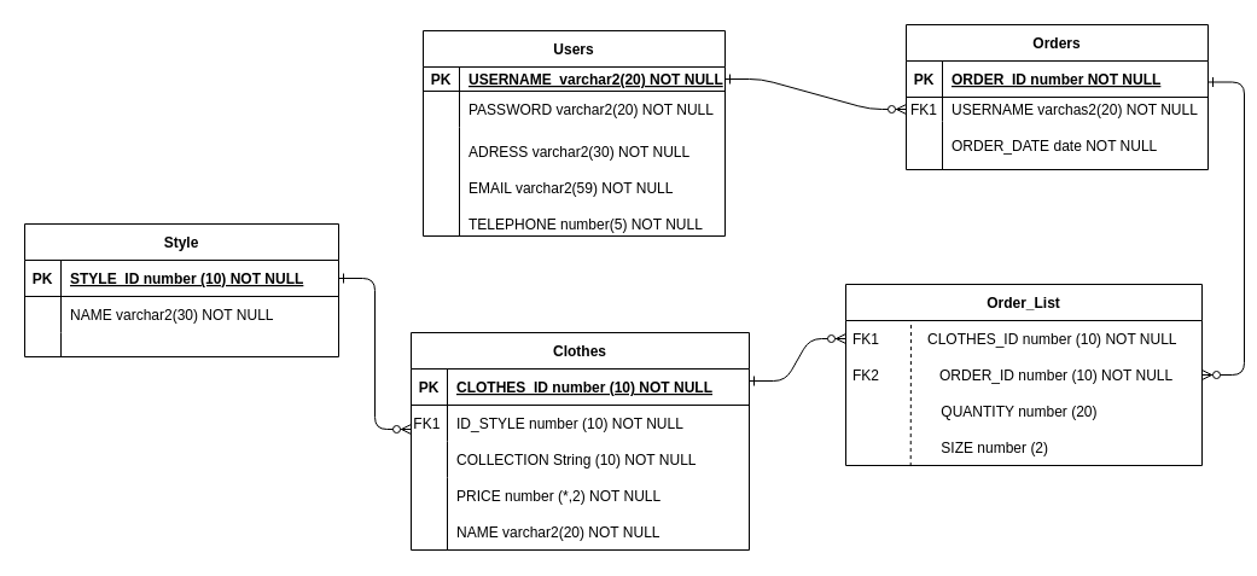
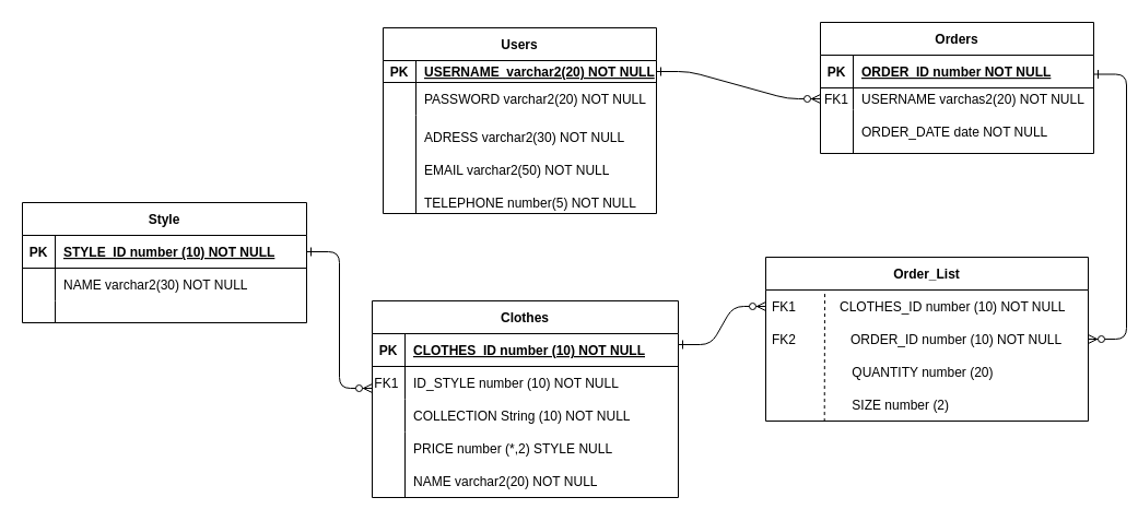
- <mxCell id="31" value="EMAIL varchar2(59) NOT NULL" style="shape=partialRectangle;overflow=hidden;connectable=0;fillColor=none;top=0;left=0;bottom=0;right=0;align=left;spacingLeft=6;" parent="1" vertex="1"><mxGeometry x="380" y="140" width="220" height="30" as="geometry"><mxRectangle width="220" height="30" as="alternateBounds" /></mxGeometry></mxCell>
+ <mxCell id="31" value="EMAIL varchar2(50) NOT NULL" style="shape=partialRectangle;overflow=hidden;connectable=0;fillColor=none;top=0;left=0;bottom=0;right=0;align=left;spacingLeft=6;" parent="1" vertex="1"><mxGeometry x="380" y="140" width="220" height="30" as="geometry"><mxRectangle width="220" height="30" as="alternateBounds" /></mxGeometry></mxCell>
- <mxCell id="35" value="PRICE number (*,2) NOT NULL" style="shape=partialRectangle;overflow=hidden;connectable=0;fillColor=none;top=0;left=0;bottom=0;right=0;align=left;spacingLeft=6;" parent="1" vertex="1"><mxGeometry x="370" y="395" width="220" height="30" as="geometry"><mxRectangle width="220" height="30" as="alternateBounds" /></mxGeometry></mxCell>
+ <mxCell id="35" value="PRICE number (*,2) STYLE NULL" style="shape=partialRectangle;overflow=hidden;connectable=0;fillColor=none;top=0;left=0;bottom=0;right=0;align=left;spacingLeft=6;" parent="1" vertex="1"><mxGeometry x="370" y="395" width="220" height="30" as="geometry"><mxRectangle width="220" height="30" as="alternateBounds" /></mxGeometry></mxCell>
